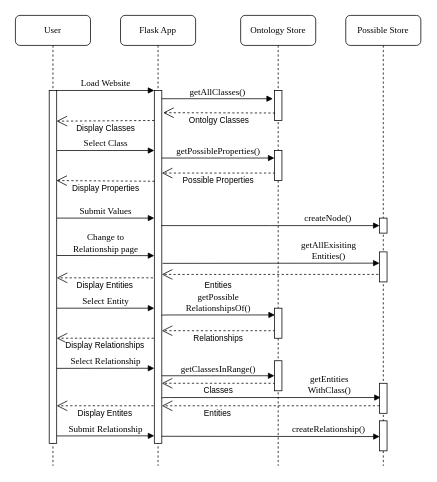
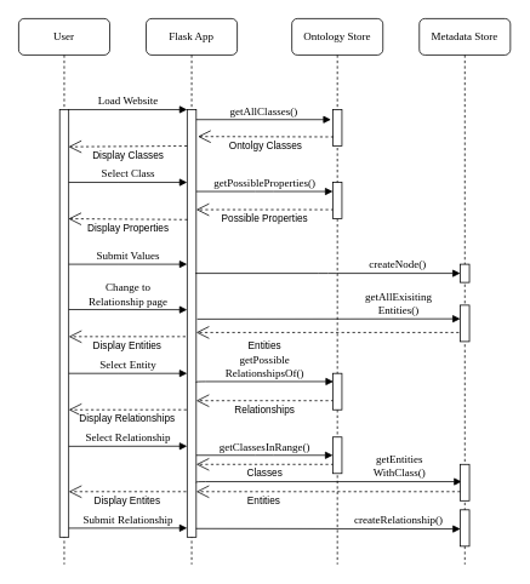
- <mxCell id="17" value="Possible Store" style="shape=umlLifeline;perimeter=lifelinePerimeter;whiteSpace=wrap;html=1;container=1;collapsible=0;recursiveResize=0;outlineConnect=0;rounded=1;shadow=0;comic=0;labelBackgroundColor=none;strokeWidth=1;fontFamily=Verdana;fontSize=12;align=center;" parent="1" vertex="1"><mxGeometry x="460" y="20" width="100" height="600" as="geometry" /></mxCell>
+ <mxCell id="17" value="Metadata Store" style="shape=umlLifeline;perimeter=lifelinePerimeter;whiteSpace=wrap;html=1;container=1;collapsible=0;recursiveResize=0;outlineConnect=0;rounded=1;shadow=0;comic=0;labelBackgroundColor=none;strokeWidth=1;fontFamily=Verdana;fontSize=12;align=center;" parent="1" vertex="1"><mxGeometry x="460" y="20" width="100" height="600" as="geometry" /></mxCell>
